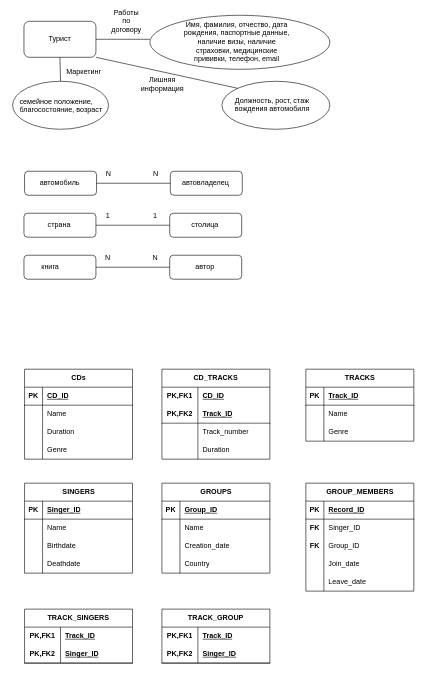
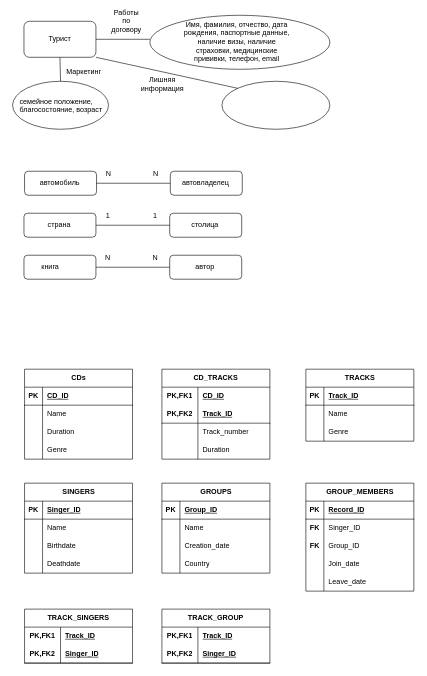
- <mxCell id="13" value="Должность, рост, стаж вождения автомобиля" style="text;whiteSpace=wrap;" vertex="1" parent="1"><mxGeometry x="388.5" y="152.5" width="141" height="45" as="geometry" /></mxCell>
